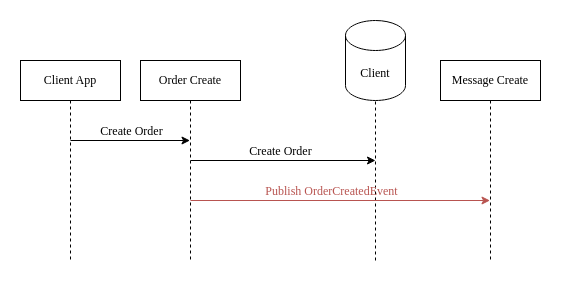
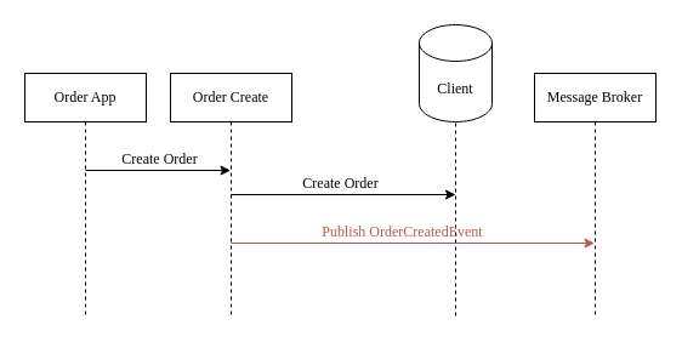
- <mxCell id="5" value="Client App" style="shape=umlLifeline;perimeter=lifelinePerimeter;whiteSpace=wrap;html=1;container=0;dropTarget=0;collapsible=0;recursiveResize=0;outlineConnect=0;portConstraint=eastwest;newEdgeStyle={&quot;edgeStyle&quot;:&quot;elbowEdgeStyle&quot;,&quot;elbow&quot;:&quot;vertical&quot;,&quot;curved&quot;:0,&quot;rounded&quot;:0};fontFamily=Space Mono;fontSize=12;" vertex="1" parent="1"><mxGeometry x="20" y="60" width="100" height="200" as="geometry" /></mxCell>
+ <mxCell id="5" value="Order App" style="shape=umlLifeline;perimeter=lifelinePerimeter;whiteSpace=wrap;html=1;container=0;dropTarget=0;collapsible=0;recursiveResize=0;outlineConnect=0;portConstraint=eastwest;newEdgeStyle={&quot;edgeStyle&quot;:&quot;elbowEdgeStyle&quot;,&quot;elbow&quot;:&quot;vertical&quot;,&quot;curved&quot;:0,&quot;rounded&quot;:0};fontFamily=Space Mono;fontSize=12;" vertex="1" parent="1"><mxGeometry x="20" y="60" width="100" height="200" as="geometry" /></mxCell>
- <mxCell id="12" value="Message Create" style="shape=umlLifeline;perimeter=lifelinePerimeter;whiteSpace=wrap;html=1;container=0;dropTarget=0;collapsible=0;recursiveResize=0;outlineConnect=0;portConstraint=eastwest;newEdgeStyle={&quot;edgeStyle&quot;:&quot;elbowEdgeStyle&quot;,&quot;elbow&quot;:&quot;vertical&quot;,&quot;curved&quot;:0,&quot;rounded&quot;:0};fontFamily=Space Mono;fontSize=12;" vertex="1" parent="1"><mxGeometry x="440" y="60" width="100" height="200" as="geometry" /></mxCell>
+ <mxCell id="12" value="Message Broker" style="shape=umlLifeline;perimeter=lifelinePerimeter;whiteSpace=wrap;html=1;container=0;dropTarget=0;collapsible=0;recursiveResize=0;outlineConnect=0;portConstraint=eastwest;newEdgeStyle={&quot;edgeStyle&quot;:&quot;elbowEdgeStyle&quot;,&quot;elbow&quot;:&quot;vertical&quot;,&quot;curved&quot;:0,&quot;rounded&quot;:0};fontFamily=Space Mono;fontSize=12;" vertex="1" parent="1"><mxGeometry x="440" y="60" width="100" height="200" as="geometry" /></mxCell>
